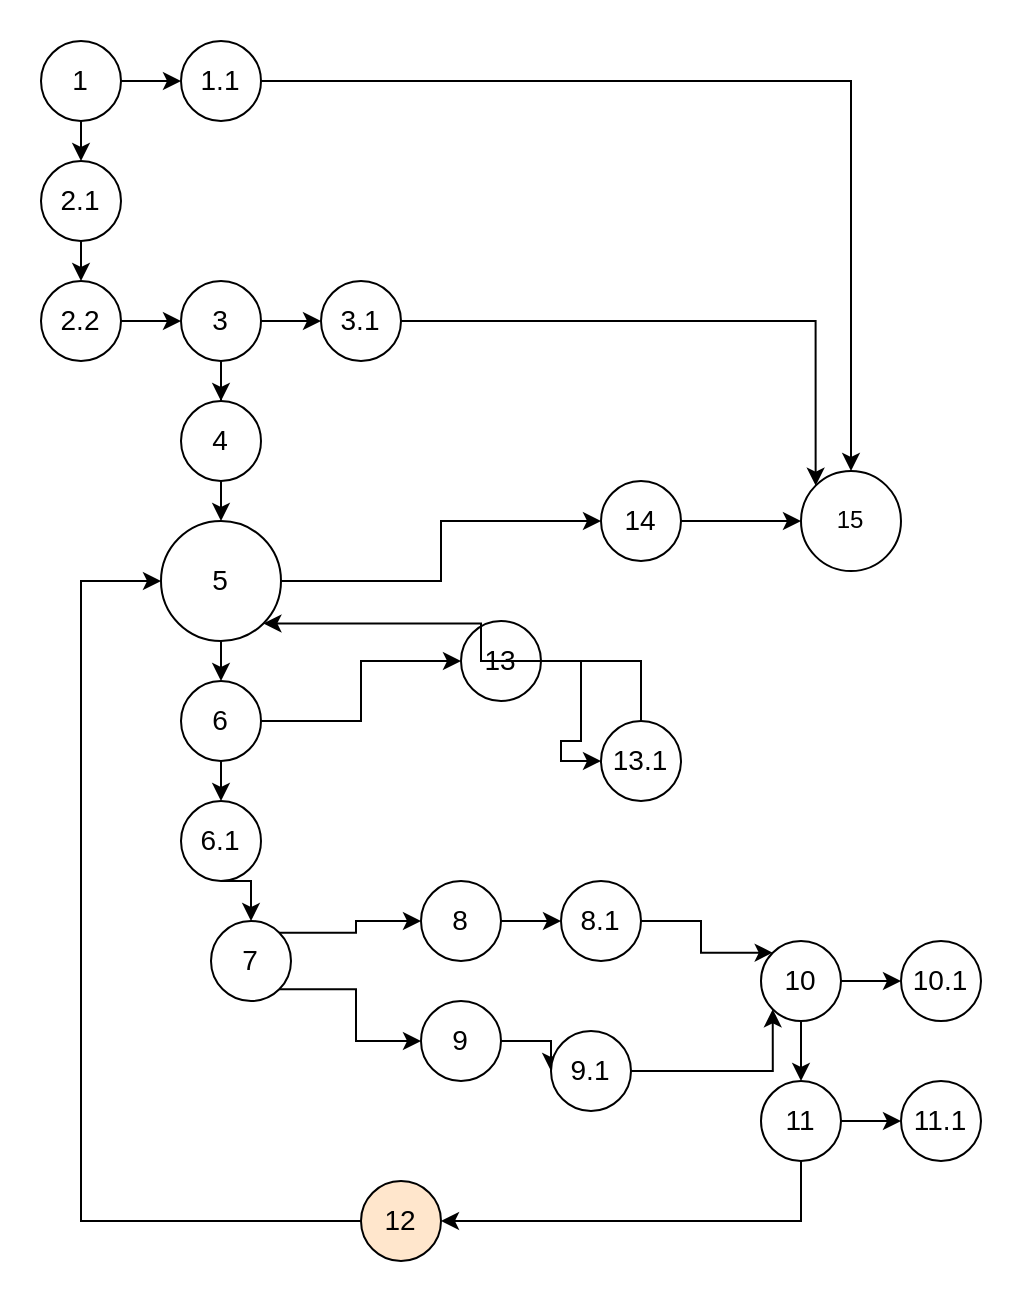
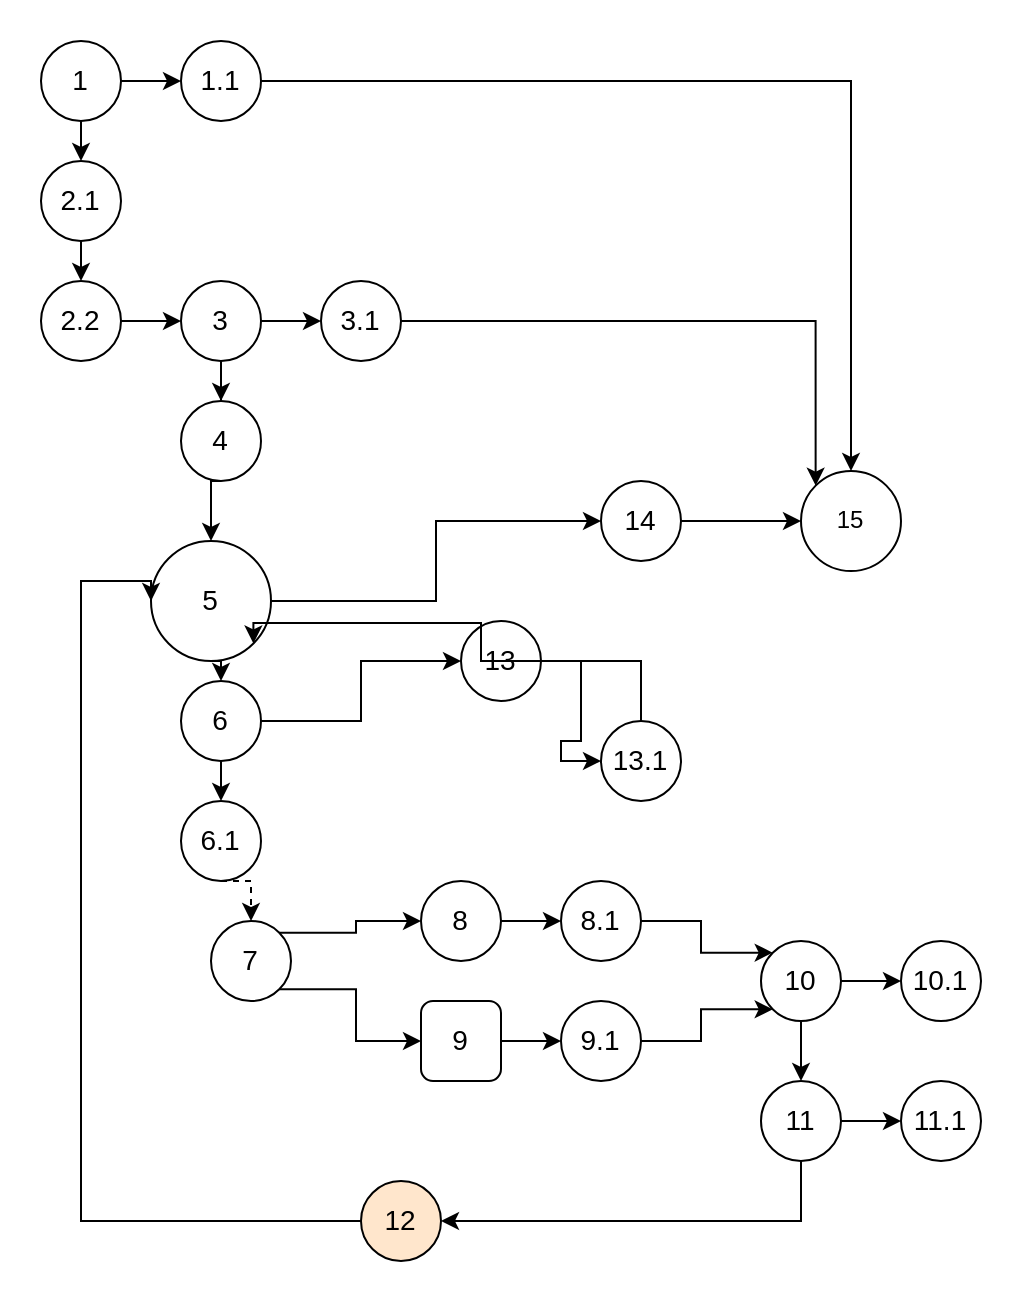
- <mxCell id="17" value="&lt;font style=&quot;font-size: 14px;&quot;&gt;5&lt;/font&gt;" style="ellipse;whiteSpace=wrap;html=1;aspect=fixed;" parent="1" vertex="1"><mxGeometry x="80" y="260" width="60" height="60" as="geometry" /></mxCell>
+ <mxCell id="17" value="&lt;font style=&quot;font-size: 14px;&quot;&gt;5&lt;/font&gt;" style="ellipse;whiteSpace=wrap;html=1;aspect=fixed;" parent="1" vertex="1"><mxGeometry x="75" y="270" width="60" height="60" as="geometry" /></mxCell>
- <mxCell id="21" style="edgeStyle=orthogonalEdgeStyle;rounded=0;orthogonalLoop=1;jettySize=auto;html=1;exitX=0.5;exitY=1;exitDx=0;exitDy=0;entryX=0.5;entryY=0;entryDx=0;entryDy=0;fontSize=14;" parent="1" source="22" target="25" edge="1"><mxGeometry relative="1" as="geometry" /></mxCell>
+ <mxCell id="21" style="edgeStyle=orthogonalEdgeStyle;rounded=0;orthogonalLoop=1;jettySize=auto;html=1;exitX=0.5;exitY=1;exitDx=0;exitDy=0;entryX=0.5;entryY=0;entryDx=0;entryDy=0;fontSize=14;dashed=1;" parent="1" source="22" target="25" edge="1"><mxGeometry relative="1" as="geometry" /></mxCell>
- <mxCell id="29" value="&lt;font style=&quot;font-size: 14px;&quot;&gt;9&lt;/font&gt;" style="ellipse;whiteSpace=wrap;html=1;aspect=fixed;" parent="1" vertex="1"><mxGeometry x="210" y="500" width="40" height="40" as="geometry" /></mxCell>
+ <mxCell id="29" value="&lt;font style=&quot;font-size: 14px;&quot;&gt;9&lt;/font&gt;" style="whiteSpace=wrap;html=1;aspect=fixed;rounded=1;" parent="1" vertex="1"><mxGeometry x="210" y="500" width="40" height="40" as="geometry" /></mxCell>
- <mxCell id="33" value="&lt;font style=&quot;font-size: 14px;&quot;&gt;9.1&lt;/font&gt;" style="ellipse;whiteSpace=wrap;html=1;aspect=fixed;" parent="1" vertex="1"><mxGeometry x="275" y="515" width="40" height="40" as="geometry" /></mxCell>
+ <mxCell id="33" value="&lt;font style=&quot;font-size: 14px;&quot;&gt;9.1&lt;/font&gt;" style="ellipse;whiteSpace=wrap;html=1;aspect=fixed;" parent="1" vertex="1"><mxGeometry x="280" y="500" width="40" height="40" as="geometry" /></mxCell>
